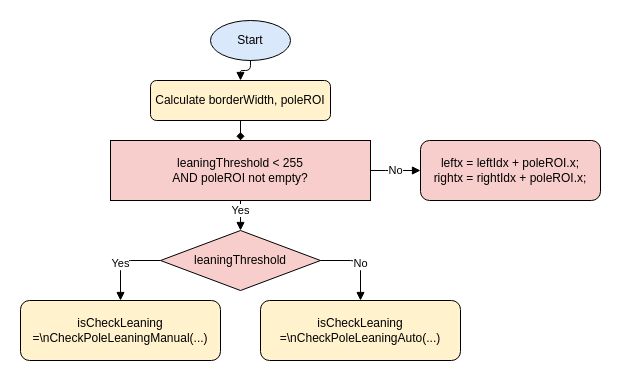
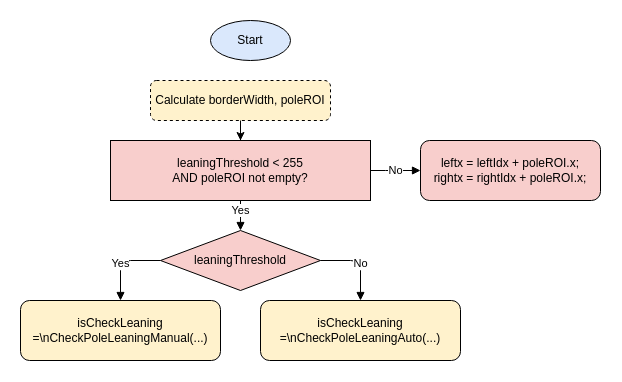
- <mxCell id="5" style="edgeStyle=orthogonalEdgeStyle;endArrow=block;html=1;" edge="1" parent="1" source="2" target="4"><mxGeometry relative="1" as="geometry" /></mxCell>
- <mxCell id="4" value="Calculate borderWidth, poleROI" style="rounded=1;whiteSpace=wrap;html=1;fillColor=#fff2cc;" vertex="1" parent="1"><mxGeometry x="150" y="80" width="180" height="40" as="geometry" /></mxCell>
+ <mxCell id="4" value="Calculate borderWidth, poleROI" style="rounded=1;whiteSpace=wrap;html=1;fillColor=#fff2cc;dashed=1;" vertex="1" parent="1"><mxGeometry x="150" y="80" width="180" height="40" as="geometry" /></mxCell>
- <mxCell id="3" value="" style="edgeStyle=orthogonalEdgeStyle;rounded=0;orthogonalLoop=1;jettySize=auto;html=1;endArrow=diamond;" edge="1" parent="1" source="4" target="6"><mxGeometry relative="1" as="geometry" /></mxCell>
+ <mxCell id="3" value="" style="edgeStyle=orthogonalEdgeStyle;rounded=0;orthogonalLoop=1;jettySize=auto;html=1;" edge="1" parent="1" source="4" target="6"><mxGeometry relative="1" as="geometry" /></mxCell>
